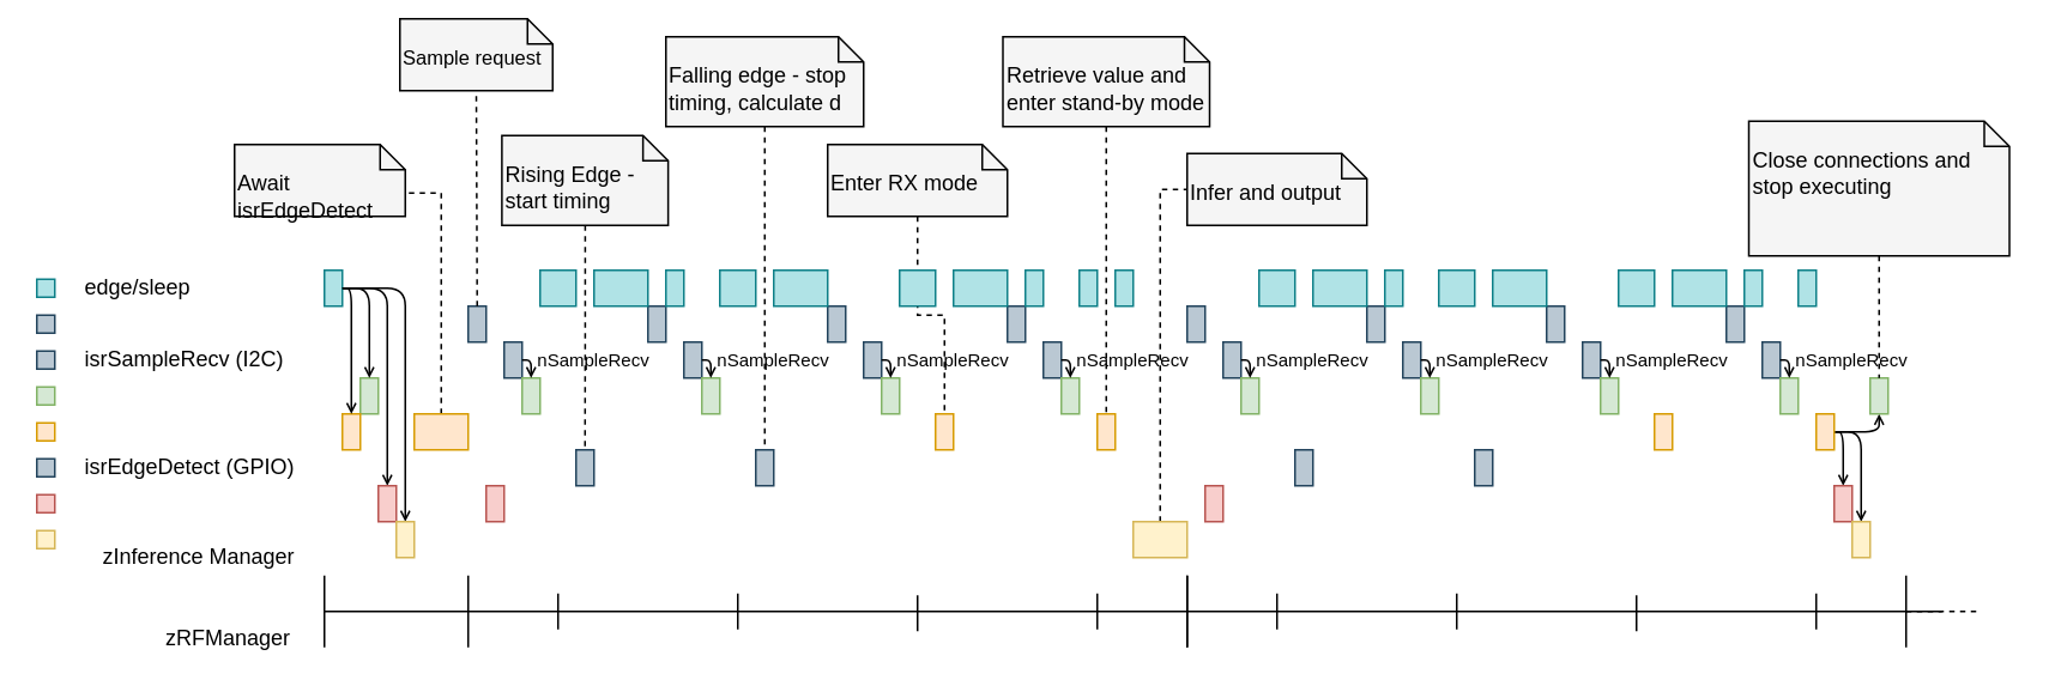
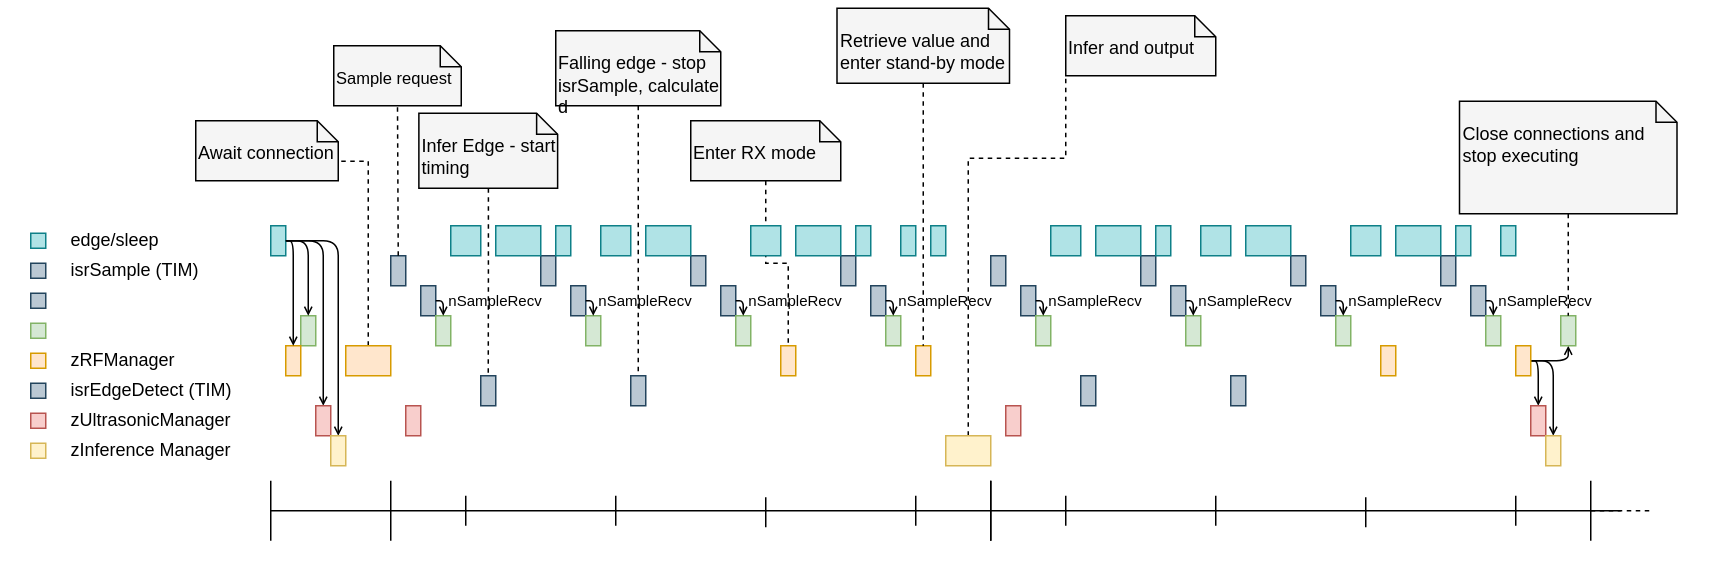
- <mxCell id="68" value="&lt;span style=&quot;font-size: 11px ; text-align: center&quot;&gt;&lt;br&gt;Sample request&lt;/span&gt;" style="shape=note;whiteSpace=wrap;html=1;size=14;verticalAlign=top;align=left;spacingTop=-6;rounded=0;shadow=0;glass=0;comic=0;labelBackgroundColor=none;strokeColor=#000000;strokeWidth=1;fillColor=#F5F5F5;" parent="1" vertex="1"><mxGeometry x="222" y="10" width="85" height="40" as="geometry" /></mxCell>
+ <mxCell id="68" value="&lt;span style=&quot;font-size: 11px ; text-align: center&quot;&gt;&lt;br&gt;Sample request&lt;/span&gt;" style="shape=note;whiteSpace=wrap;html=1;size=14;verticalAlign=top;align=left;spacingTop=-6;rounded=0;shadow=0;glass=0;comic=0;labelBackgroundColor=none;strokeColor=#000000;strokeWidth=1;fillColor=#F5F5F5;" parent="1" vertex="1"><mxGeometry x="222" y="30" width="85" height="40" as="geometry" /></mxCell>
- <mxCell id="110" value="&lt;br&gt;Falling edge - stop timing, calculate d" style="shape=note;whiteSpace=wrap;html=1;size=14;verticalAlign=top;align=left;spacingTop=-6;rounded=0;shadow=0;glass=0;comic=0;labelBackgroundColor=none;strokeColor=#000000;strokeWidth=1;fillColor=#F5F5F5;" parent="1" vertex="1"><mxGeometry x="370" y="20" width="110" height="50" as="geometry" /></mxCell>
+ <mxCell id="110" value="&lt;br&gt;Falling edge - stop isrSample, calculate d" style="shape=note;whiteSpace=wrap;html=1;size=14;verticalAlign=top;align=left;spacingTop=-6;rounded=0;shadow=0;glass=0;comic=0;labelBackgroundColor=none;strokeColor=#000000;strokeWidth=1;fillColor=#F5F5F5;" parent="1" vertex="1"><mxGeometry x="370" y="20" width="110" height="50" as="geometry" /></mxCell>
- <mxCell id="94" value="&lt;br&gt;Retrieve value and enter stand-by mode" style="shape=note;whiteSpace=wrap;html=1;size=14;verticalAlign=top;align=left;spacingTop=-6;rounded=0;shadow=0;glass=0;comic=0;labelBackgroundColor=none;strokeColor=#000000;strokeWidth=1;fillColor=#F5F5F5;" parent="1" vertex="1"><mxGeometry x="557.5" y="20" width="115" height="50" as="geometry" /></mxCell>
+ <mxCell id="94" value="&lt;br&gt;Retrieve value and enter stand-by mode" style="shape=note;whiteSpace=wrap;html=1;size=14;verticalAlign=top;align=left;spacingTop=-6;rounded=0;shadow=0;glass=0;comic=0;labelBackgroundColor=none;strokeColor=#000000;strokeWidth=1;fillColor=#F5F5F5;" parent="1" vertex="1"><mxGeometry x="557.5" y="5" width="115" height="50" as="geometry" /></mxCell>
- <mxCell id="103" value="&lt;br&gt;Rising Edge - start timing" style="shape=note;whiteSpace=wrap;html=1;size=14;verticalAlign=top;align=left;spacingTop=-6;rounded=0;shadow=0;glass=0;comic=0;labelBackgroundColor=none;strokeColor=#000000;strokeWidth=1;fillColor=#F5F5F5;" parent="1" vertex="1"><mxGeometry x="278.75" y="75" width="92.5" height="50" as="geometry" /></mxCell>
+ <mxCell id="103" value="&lt;br&gt;Infer Edge - start timing" style="shape=note;whiteSpace=wrap;html=1;size=14;verticalAlign=top;align=left;spacingTop=-6;rounded=0;shadow=0;glass=0;comic=0;labelBackgroundColor=none;strokeColor=#000000;strokeWidth=1;fillColor=#F5F5F5;" parent="1" vertex="1"><mxGeometry x="278.75" y="75" width="92.5" height="50" as="geometry" /></mxCell>
- <mxCell id="108" value="&lt;br&gt;Await isrEdgeDetect" style="shape=note;whiteSpace=wrap;html=1;size=14;verticalAlign=top;align=left;spacingTop=-6;rounded=0;shadow=0;glass=0;comic=0;labelBackgroundColor=none;strokeColor=#000000;strokeWidth=1;fillColor=#F5F5F5;" parent="1" vertex="1"><mxGeometry x="130" y="80" width="95" height="40" as="geometry" /></mxCell>
+ <mxCell id="108" value="&lt;br&gt;Await connection" style="shape=note;whiteSpace=wrap;html=1;size=14;verticalAlign=top;align=left;spacingTop=-6;rounded=0;shadow=0;glass=0;comic=0;labelBackgroundColor=none;strokeColor=#000000;strokeWidth=1;fillColor=#F5F5F5;" parent="1" vertex="1"><mxGeometry x="130" y="80" width="95" height="40" as="geometry" /></mxCell>
- <mxCell id="123" value="&lt;br&gt;Infer and output" style="shape=note;whiteSpace=wrap;html=1;size=14;verticalAlign=top;align=left;spacingTop=-6;rounded=0;shadow=0;glass=0;comic=0;labelBackgroundColor=none;strokeColor=#000000;strokeWidth=1;fillColor=#F5F5F5;" vertex="1" parent="1"><mxGeometry x="660" y="85" width="100" height="40" as="geometry" /></mxCell>
+ <mxCell id="123" value="&lt;br&gt;Infer and output" style="shape=note;whiteSpace=wrap;html=1;size=14;verticalAlign=top;align=left;spacingTop=-6;rounded=0;shadow=0;glass=0;comic=0;labelBackgroundColor=none;strokeColor=#000000;strokeWidth=1;fillColor=#F5F5F5;" vertex="1" parent="1"><mxGeometry x="710" y="10" width="100" height="40" as="geometry" /></mxCell>
+ <mxCell id="19" value="isrSample (TIM)" style="text;html=1;strokeColor=none;fillColor=none;align=left;verticalAlign=middle;whiteSpace=wrap;rounded=0;" parent="1" vertex="1"><mxGeometry x="45" y="170" width="105" height="20" as="geometry" /></mxCell>
- <mxCell id="62" value="isrSampleRecv (I2C)" style="text;html=1;strokeColor=none;fillColor=none;align=left;verticalAlign=middle;whiteSpace=wrap;rounded=0;" parent="1" vertex="1"><mxGeometry x="45" y="190" width="125" height="20" as="geometry" /></mxCell>
- <mxCell id="95" value="isrEdgeDetect (GPIO)" style="text;html=1;strokeColor=none;fillColor=none;align=left;verticalAlign=middle;whiteSpace=wrap;rounded=0;" parent="1" vertex="1"><mxGeometry x="45" y="250" width="155" height="20" as="geometry" /></mxCell>
+ <mxCell id="95" value="isrEdgeDetect (TIM)" style="text;html=1;strokeColor=none;fillColor=none;align=left;verticalAlign=middle;whiteSpace=wrap;rounded=0;" parent="1" vertex="1"><mxGeometry x="45" y="250" width="155" height="20" as="geometry" /></mxCell>
+ <mxCell id="87" value="zUltrasonicManager" style="text;html=1;strokeColor=none;fillColor=none;align=left;verticalAlign=middle;whiteSpace=wrap;rounded=0;" parent="1" vertex="1"><mxGeometry x="45" y="270" width="75" height="20" as="geometry" /></mxCell>
- <mxCell id="104" value="zInference Manager" style="text;html=1;strokeColor=none;fillColor=none;align=left;verticalAlign=middle;whiteSpace=wrap;rounded=0;" parent="1" vertex="1"><mxGeometry x="55" y="300" width="115" height="20" as="geometry" /></mxCell>
+ <mxCell id="104" value="zInference Manager" style="text;html=1;strokeColor=none;fillColor=none;align=left;verticalAlign=middle;whiteSpace=wrap;rounded=0;" parent="1" vertex="1"><mxGeometry x="45" y="290" width="115" height="20" as="geometry" /></mxCell>
- <mxCell id="63" value="zRFManager" style="text;html=1;strokeColor=none;fillColor=none;align=left;verticalAlign=middle;whiteSpace=wrap;rounded=0;" parent="1" vertex="1"><mxGeometry x="90" y="345" width="75" height="20" as="geometry" /></mxCell>
+ <mxCell id="63" value="zRFManager" style="text;html=1;strokeColor=none;fillColor=none;align=left;verticalAlign=middle;whiteSpace=wrap;rounded=0;" parent="1" vertex="1"><mxGeometry x="45" y="230" width="75" height="20" as="geometry" /></mxCell>
